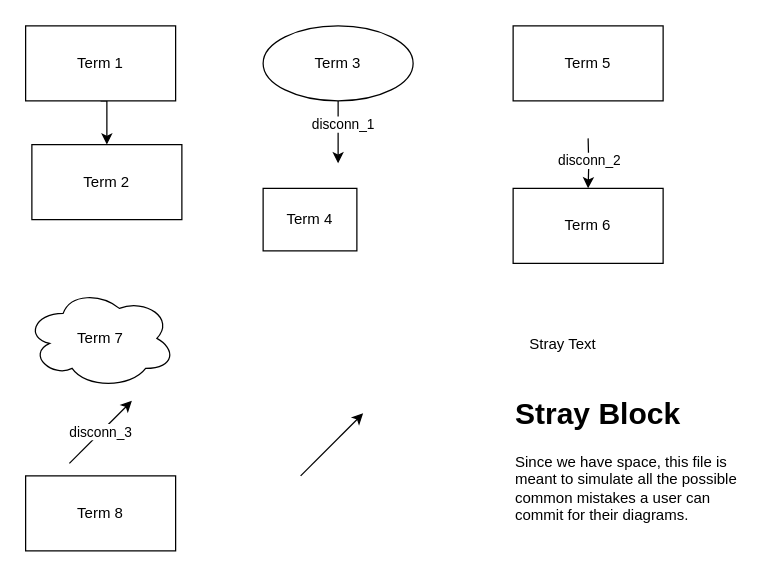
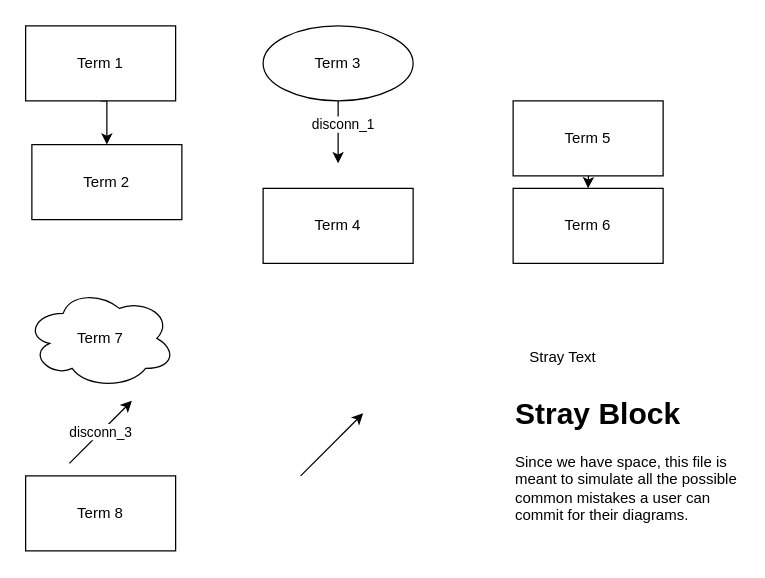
- <mxCell id="11" value="Term 5" style="rounded=0;whiteSpace=wrap;html=1;" parent="1" vertex="1"><mxGeometry x="410" y="20" width="120" height="60" as="geometry" /></mxCell>
+ <mxCell id="11" value="Term 5" style="rounded=0;whiteSpace=wrap;html=1;" parent="1" vertex="1"><mxGeometry x="410" y="80" width="120" height="60" as="geometry" /></mxCell>
- <mxCell id="8" value="Term 4" style="rounded=0;whiteSpace=wrap;html=1;" parent="1" vertex="1"><mxGeometry x="210" y="150" width="75" height="50" as="geometry" /></mxCell>
+ <mxCell id="8" value="Term 4" style="rounded=0;whiteSpace=wrap;html=1;" parent="1" vertex="1"><mxGeometry x="210" y="150" width="120" height="60" as="geometry" /></mxCell>
- <mxCell id="17" value="Stray Text" style="text;html=1;align=center;verticalAlign=middle;whiteSpace=wrap;rounded=0;" parent="1" vertex="1"><mxGeometry x="420" y="260" width="60" height="30" as="geometry" /></mxCell>
+ <mxCell id="17" value="Stray Text" style="text;html=1;align=center;verticalAlign=middle;whiteSpace=wrap;rounded=0;" parent="1" vertex="1"><mxGeometry x="420" y="270" width="60" height="30" as="geometry" /></mxCell>
